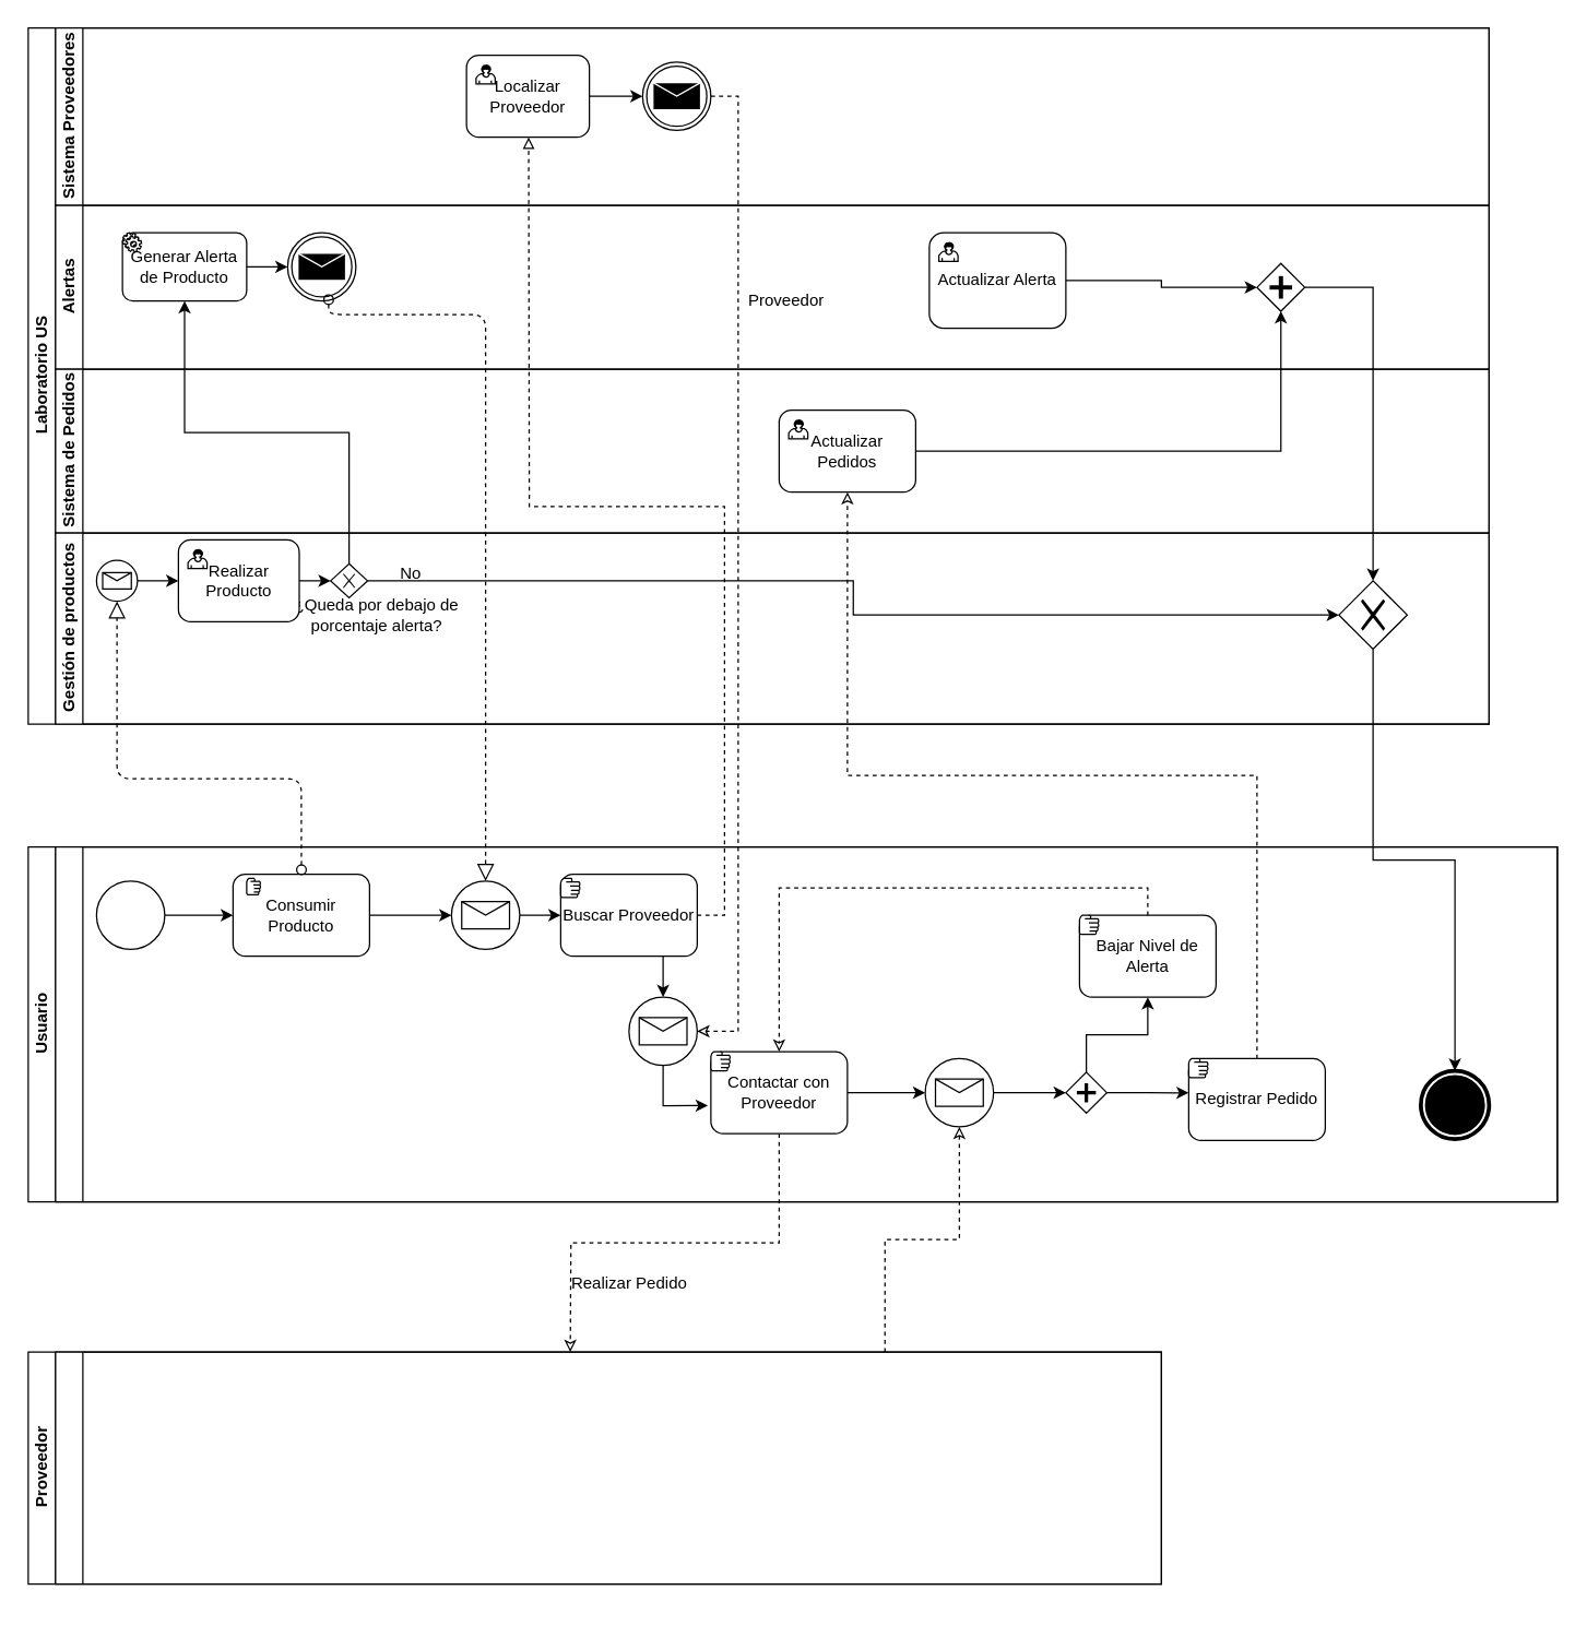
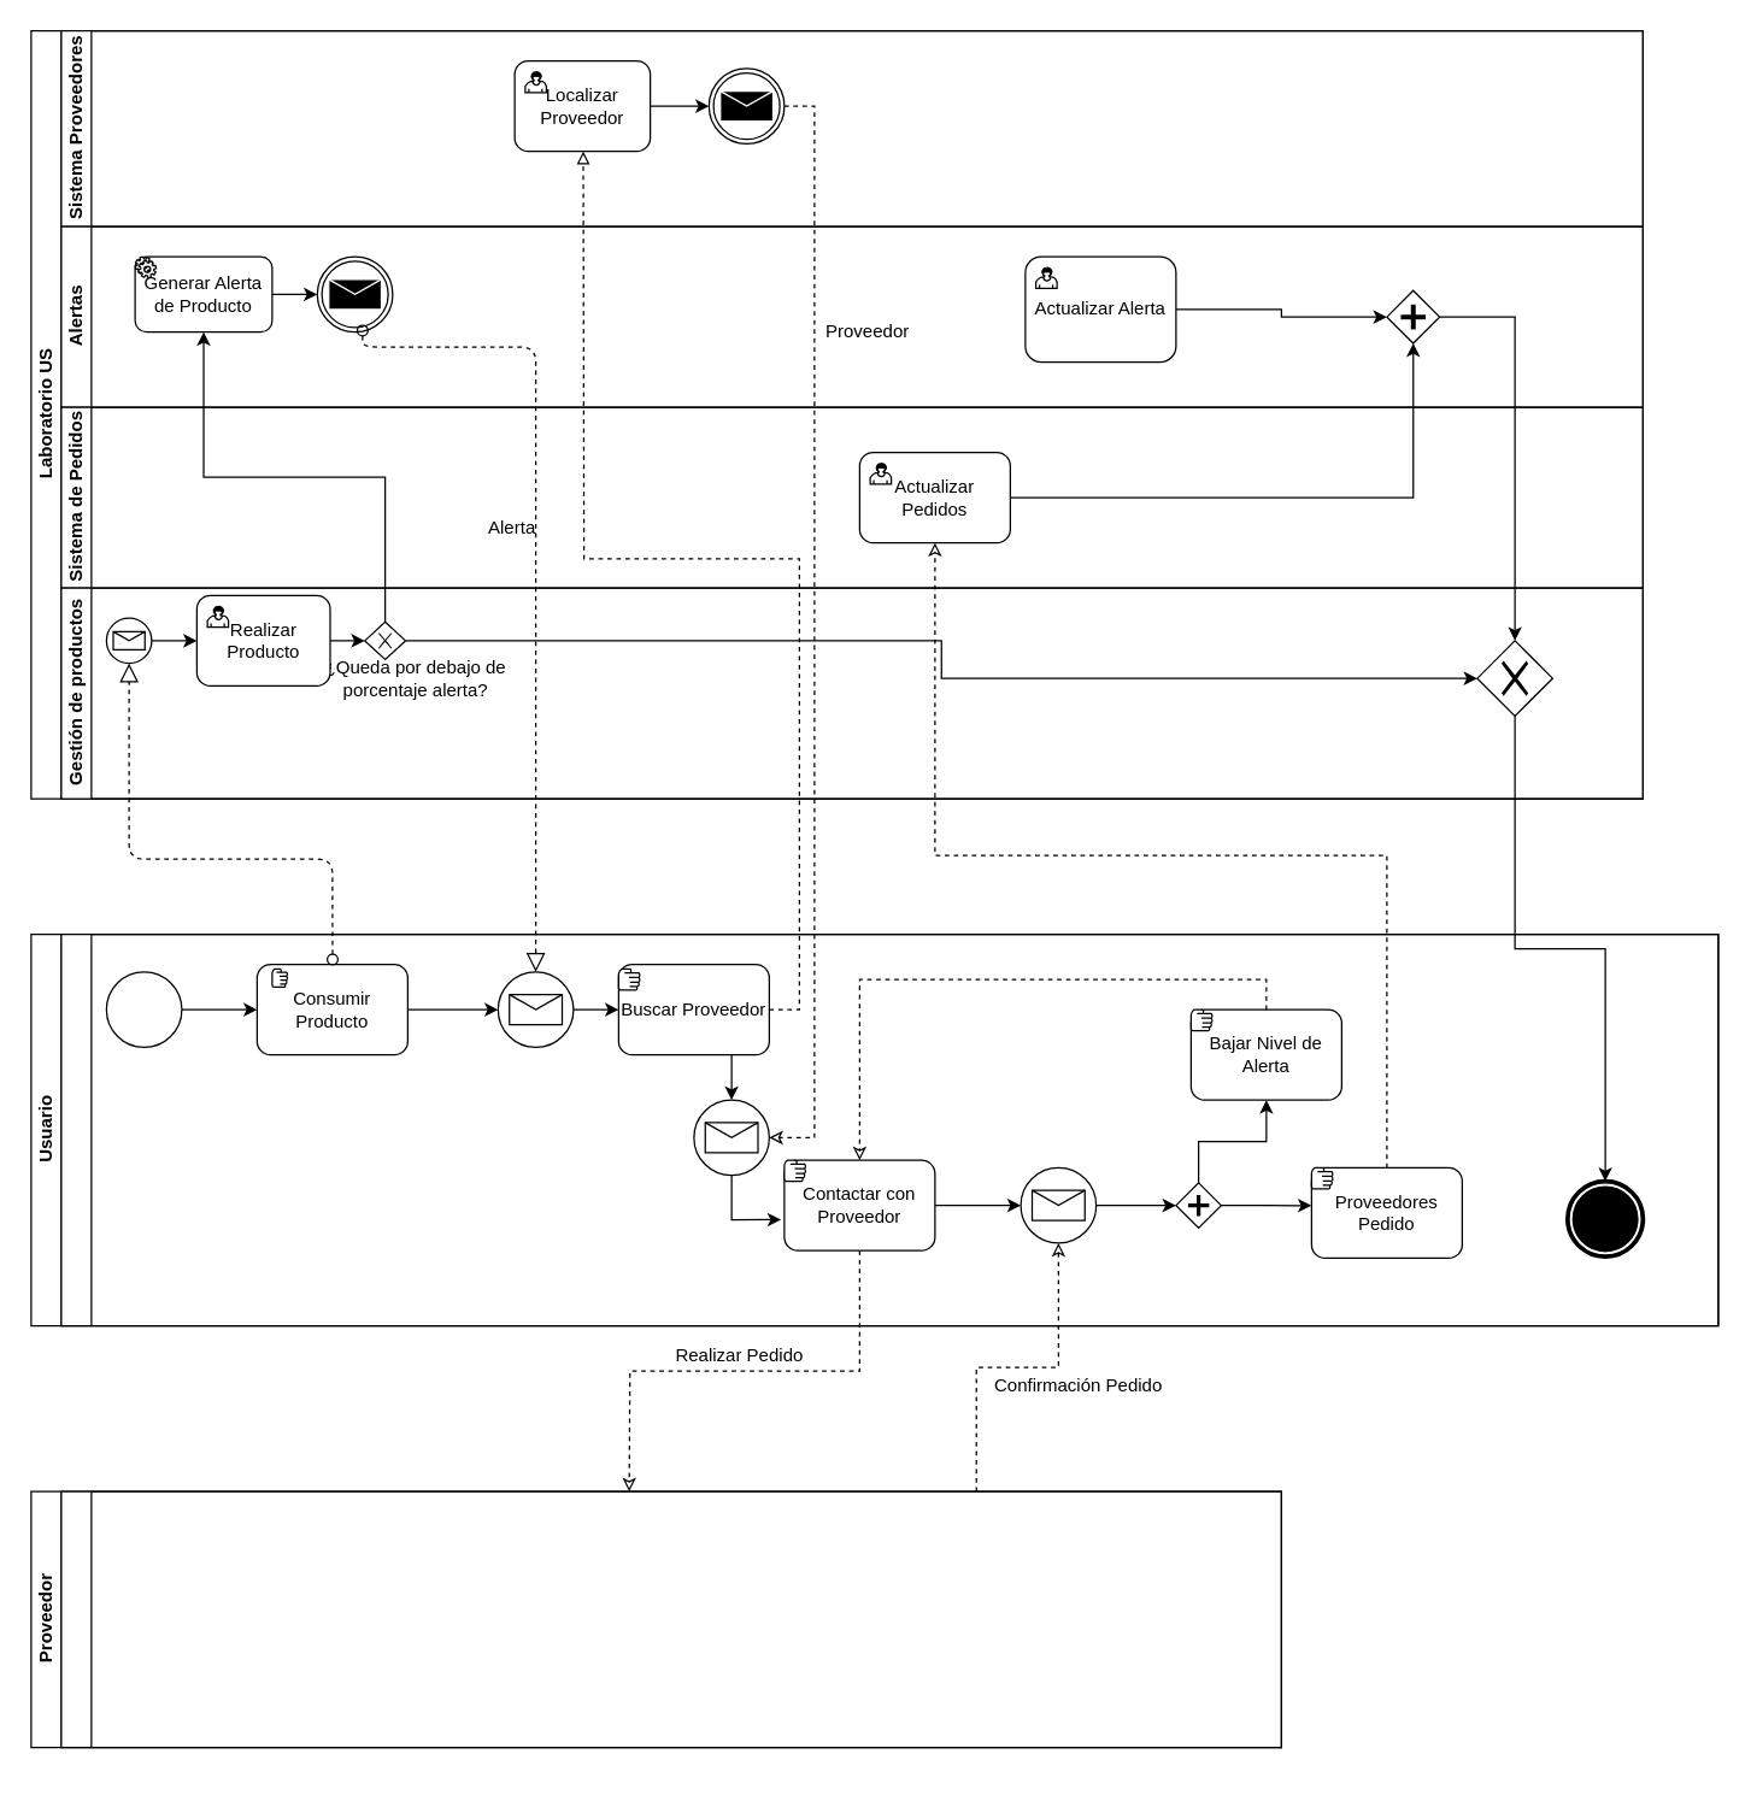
+ <mxCell id="21" value="Alerta" style="text;html=1;align=center;verticalAlign=middle;resizable=0;points=[];autosize=1;" vertex="1" parent="20"><mxGeometry x="274" y="70" width="50" height="20" as="geometry" /></mxCell>
- <mxCell id="34" value="No" style="text;html=1;align=center;verticalAlign=middle;resizable=0;points=[];autosize=1;" vertex="1" parent="24"><mxGeometry x="245" y="20" width="30" height="20" as="geometry" /></mxCell>
- <mxCell id="59" value="Registrar Pedido" style="shape=ext;rounded=1;html=1;whiteSpace=wrap;" vertex="1" parent="40"><mxGeometry x="830" y="155" width="100" height="60" as="geometry" /></mxCell>
+ <mxCell id="59" value="Proveedores Pedido" style="shape=ext;rounded=1;html=1;whiteSpace=wrap;" vertex="1" parent="40"><mxGeometry x="830" y="155" width="100" height="60" as="geometry" /></mxCell>
+ <mxCell id="75" value="Confirmación Pedido" style="text;html=1;align=center;verticalAlign=middle;resizable=0;points=[];autosize=1;" vertex="1" parent="1"><mxGeometry x="650" y="910" width="130" height="20" as="geometry" /></mxCell>
- <mxCell id="76" value="Realizar Pedido" style="text;html=1;align=center;verticalAlign=middle;resizable=0;points=[];autosize=1;" vertex="1" parent="1"><mxGeometry x="410" y="930" width="100" height="20" as="geometry" /></mxCell>
+ <mxCell id="76" value="Realizar Pedido" style="text;html=1;align=center;verticalAlign=middle;resizable=0;points=[];autosize=1;" vertex="1" parent="1"><mxGeometry x="440" y="890" width="100" height="20" as="geometry" /></mxCell>
